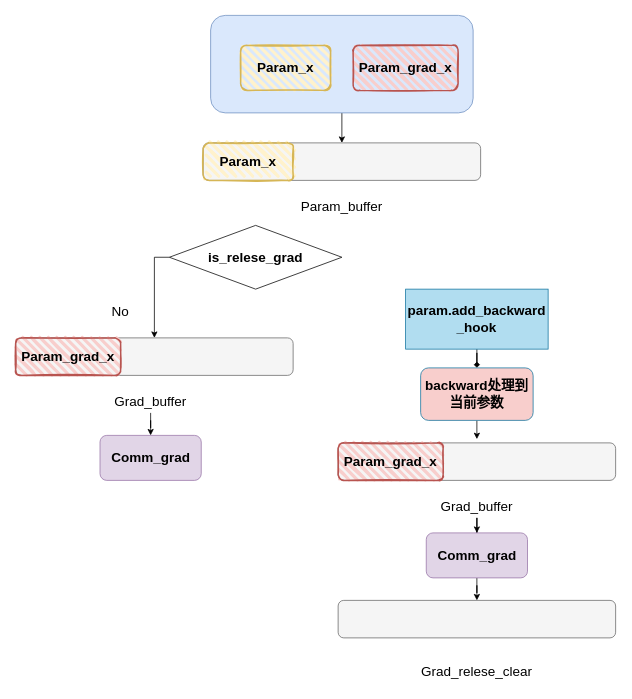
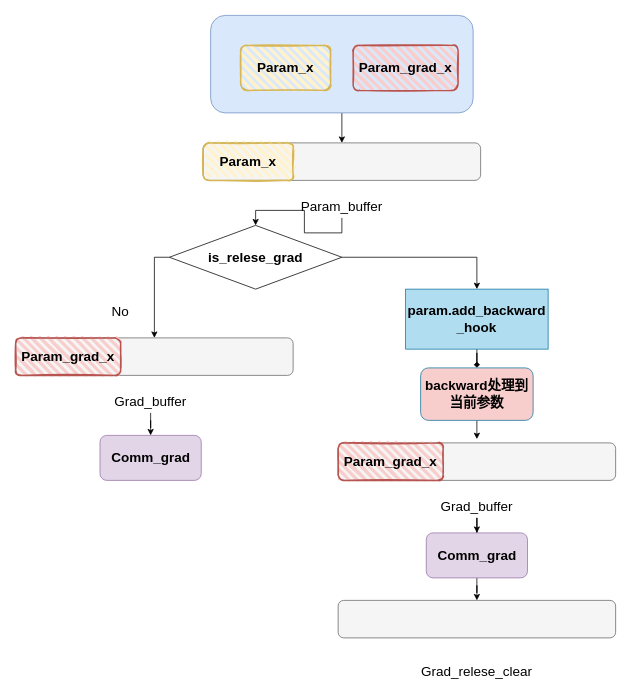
+ <mxCell id="10" value="" style="edgeStyle=orthogonalEdgeStyle;rounded=0;orthogonalLoop=1;jettySize=auto;html=1;" edge="1" parent="1" source="11" target="15"><mxGeometry relative="1" as="geometry" /></mxCell>
+ <mxCell id="14" style="edgeStyle=orthogonalEdgeStyle;rounded=0;orthogonalLoop=1;jettySize=auto;html=1;exitX=1;exitY=0.5;exitDx=0;exitDy=0;entryX=0.5;entryY=0;entryDx=0;entryDy=0;" edge="1" parent="1" source="15" target="20"><mxGeometry relative="1" as="geometry" /></mxCell>
